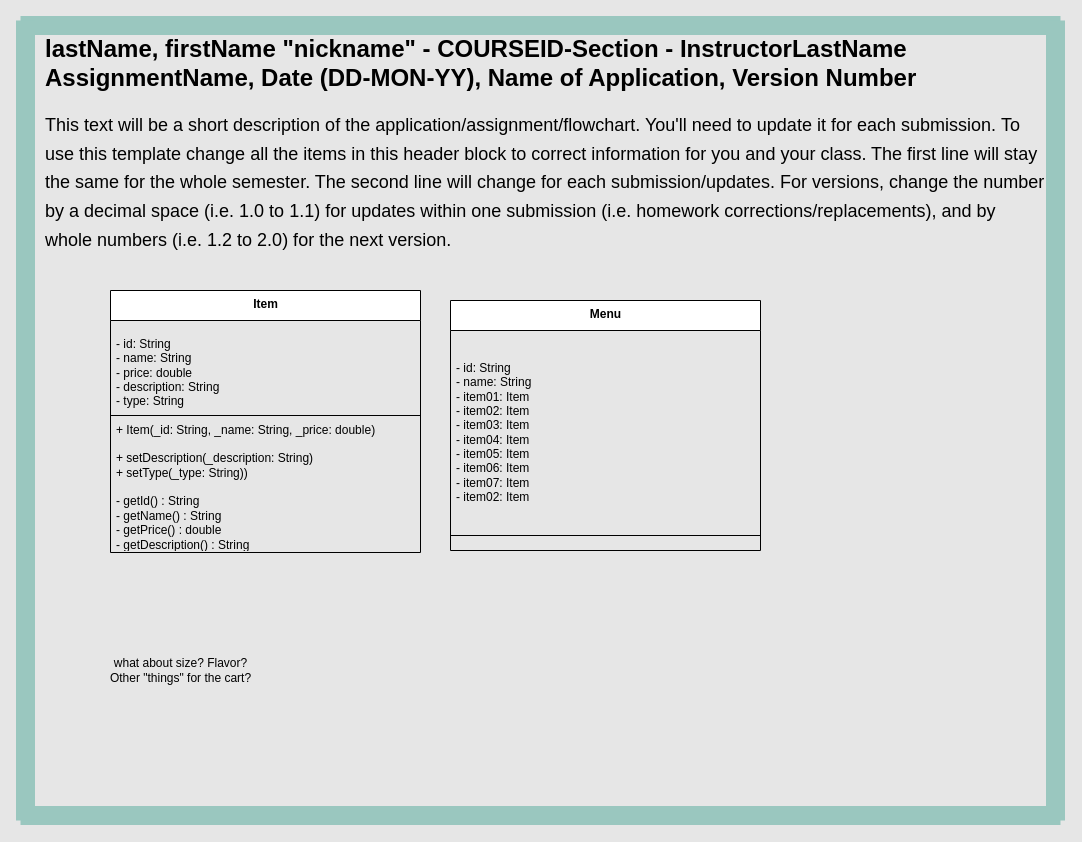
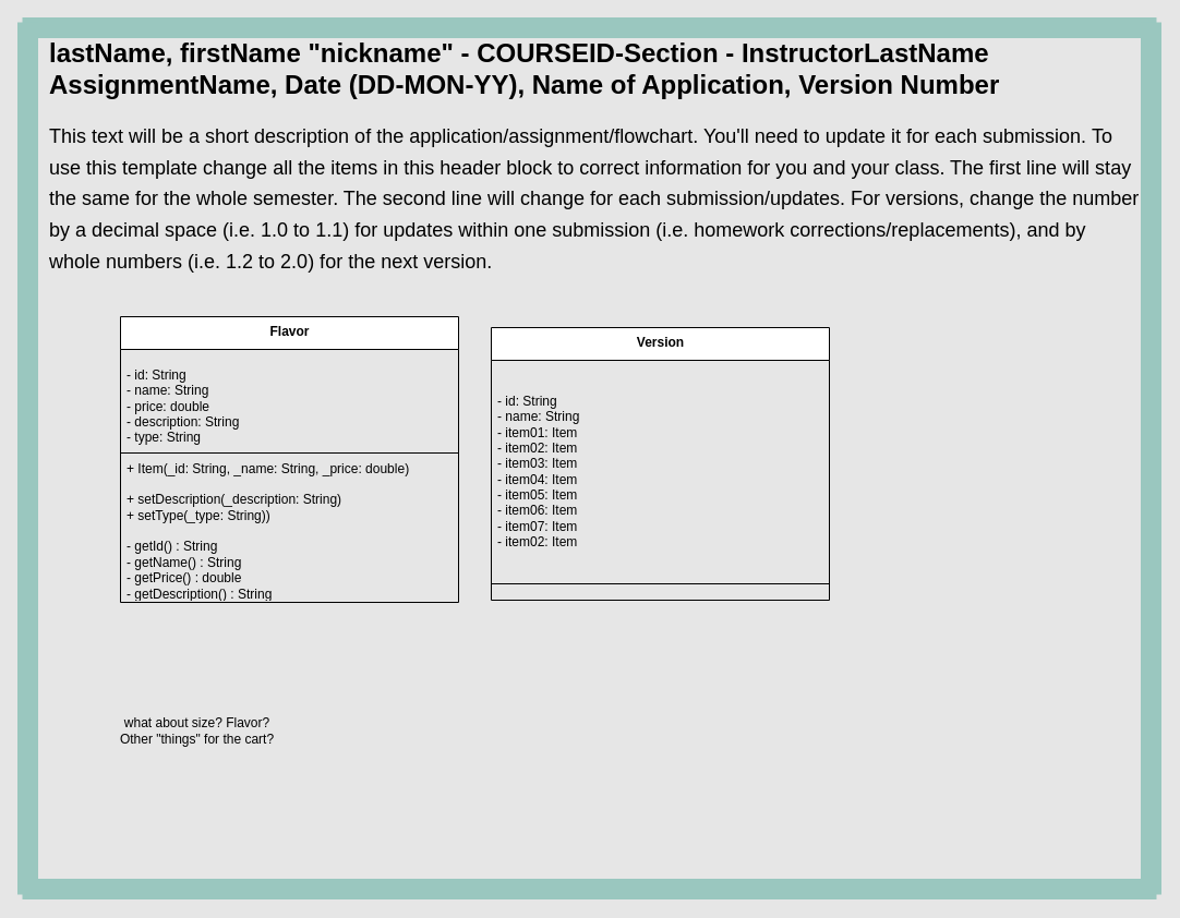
- <mxCell id="7" value="&lt;b&gt;Item&lt;/b&gt;" style="swimlane;fontStyle=0;align=center;verticalAlign=top;childLayout=stackLayout;horizontal=1;startSize=30;horizontalStack=0;resizeParent=1;resizeParentMax=0;resizeLast=0;collapsible=0;marginBottom=0;html=1;" parent="1" vertex="1"><mxGeometry x="110" y="290" width="310" height="262" as="geometry" /></mxCell>
+ <mxCell id="7" value="&lt;b&gt;Flavor&lt;/b&gt;" style="swimlane;fontStyle=0;align=center;verticalAlign=top;childLayout=stackLayout;horizontal=1;startSize=30;horizontalStack=0;resizeParent=1;resizeParentMax=0;resizeLast=0;collapsible=0;marginBottom=0;html=1;" parent="1" vertex="1"><mxGeometry x="110" y="290" width="310" height="262" as="geometry" /></mxCell>
- <mxCell id="11" value="&lt;b&gt;Menu&lt;/b&gt;" style="swimlane;fontStyle=0;align=center;verticalAlign=top;childLayout=stackLayout;horizontal=1;startSize=30;horizontalStack=0;resizeParent=1;resizeParentMax=0;resizeLast=0;collapsible=0;marginBottom=0;html=1;" parent="1" vertex="1"><mxGeometry x="450" y="300" width="310" height="250" as="geometry" /></mxCell>
+ <mxCell id="11" value="&lt;b&gt;Version&lt;/b&gt;" style="swimlane;fontStyle=0;align=center;verticalAlign=top;childLayout=stackLayout;horizontal=1;startSize=30;horizontalStack=0;resizeParent=1;resizeParentMax=0;resizeLast=0;collapsible=0;marginBottom=0;html=1;" parent="1" vertex="1"><mxGeometry x="450" y="300" width="310" height="250" as="geometry" /></mxCell>
